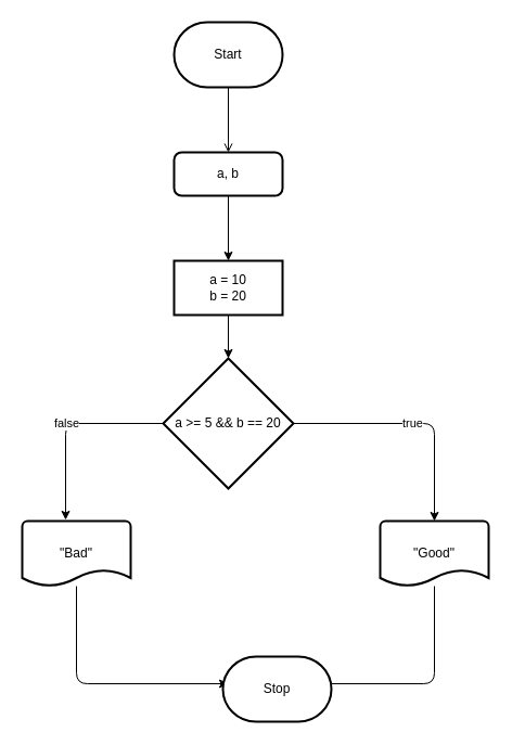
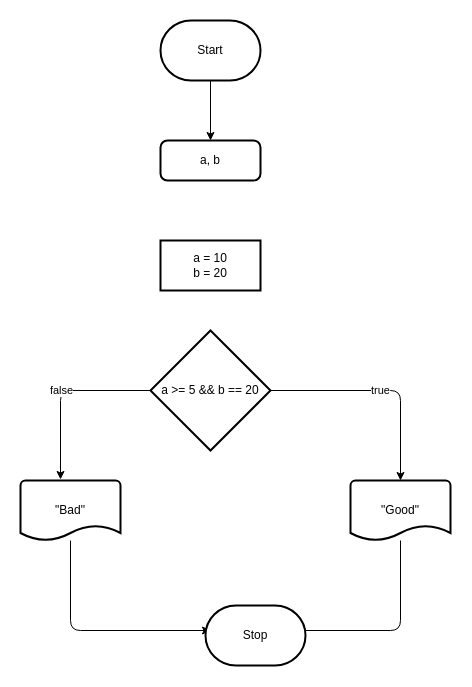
- <mxCell id="2" style="edgeStyle=none;html=1;entryX=0.5;entryY=0;entryDx=0;entryDy=0;strokeColor=#000000;endArrow=open;" edge="1" parent="1" source="3" target="5"><mxGeometry relative="1" as="geometry" /></mxCell>
+ <mxCell id="2" style="edgeStyle=none;html=1;entryX=0.5;entryY=0;entryDx=0;entryDy=0;strokeColor=#000000;" edge="1" parent="1" source="3" target="5"><mxGeometry relative="1" as="geometry" /></mxCell>
- <mxCell id="4" style="edgeStyle=none;html=1;entryX=0.5;entryY=0;entryDx=0;entryDy=0;strokeColor=#000000;" edge="1" parent="1" source="5" target="7"><mxGeometry relative="1" as="geometry" /></mxCell>
- <mxCell id="6" style="edgeStyle=none;html=1;entryX=0.5;entryY=0;entryDx=0;entryDy=0;entryPerimeter=0;strokeColor=#000000;" edge="1" parent="1" source="7" target="10"><mxGeometry relative="1" as="geometry" /></mxCell>
